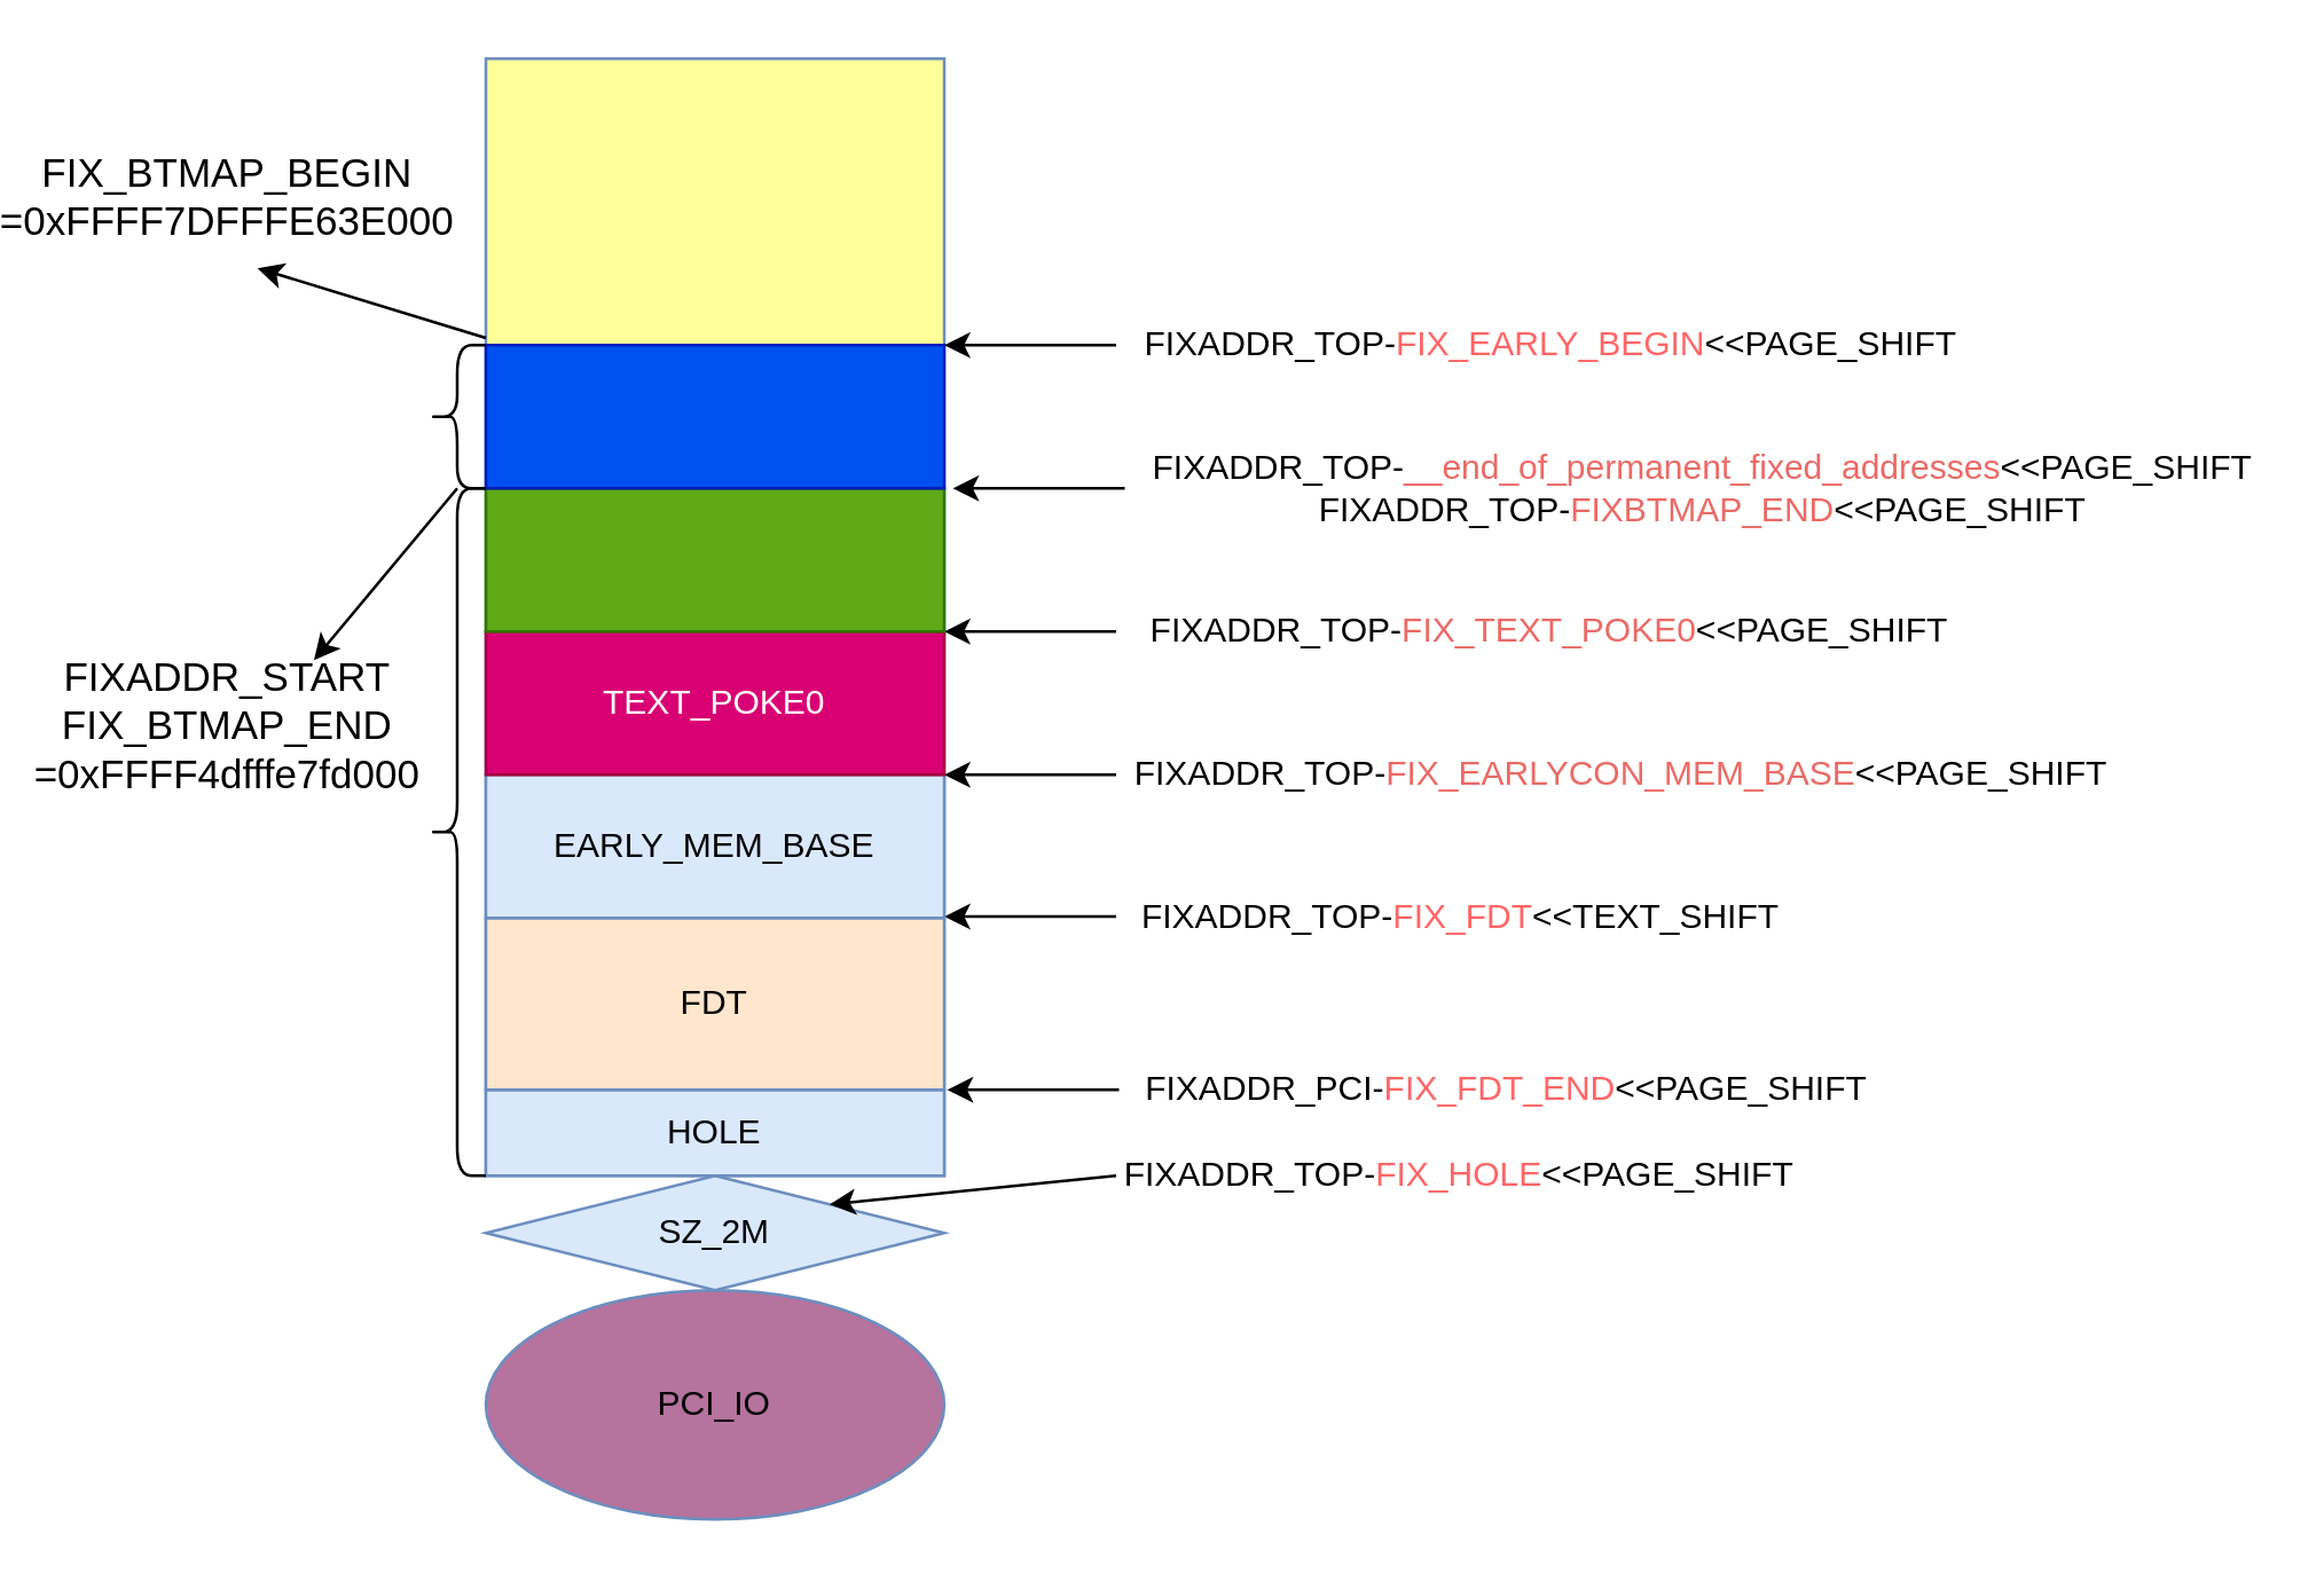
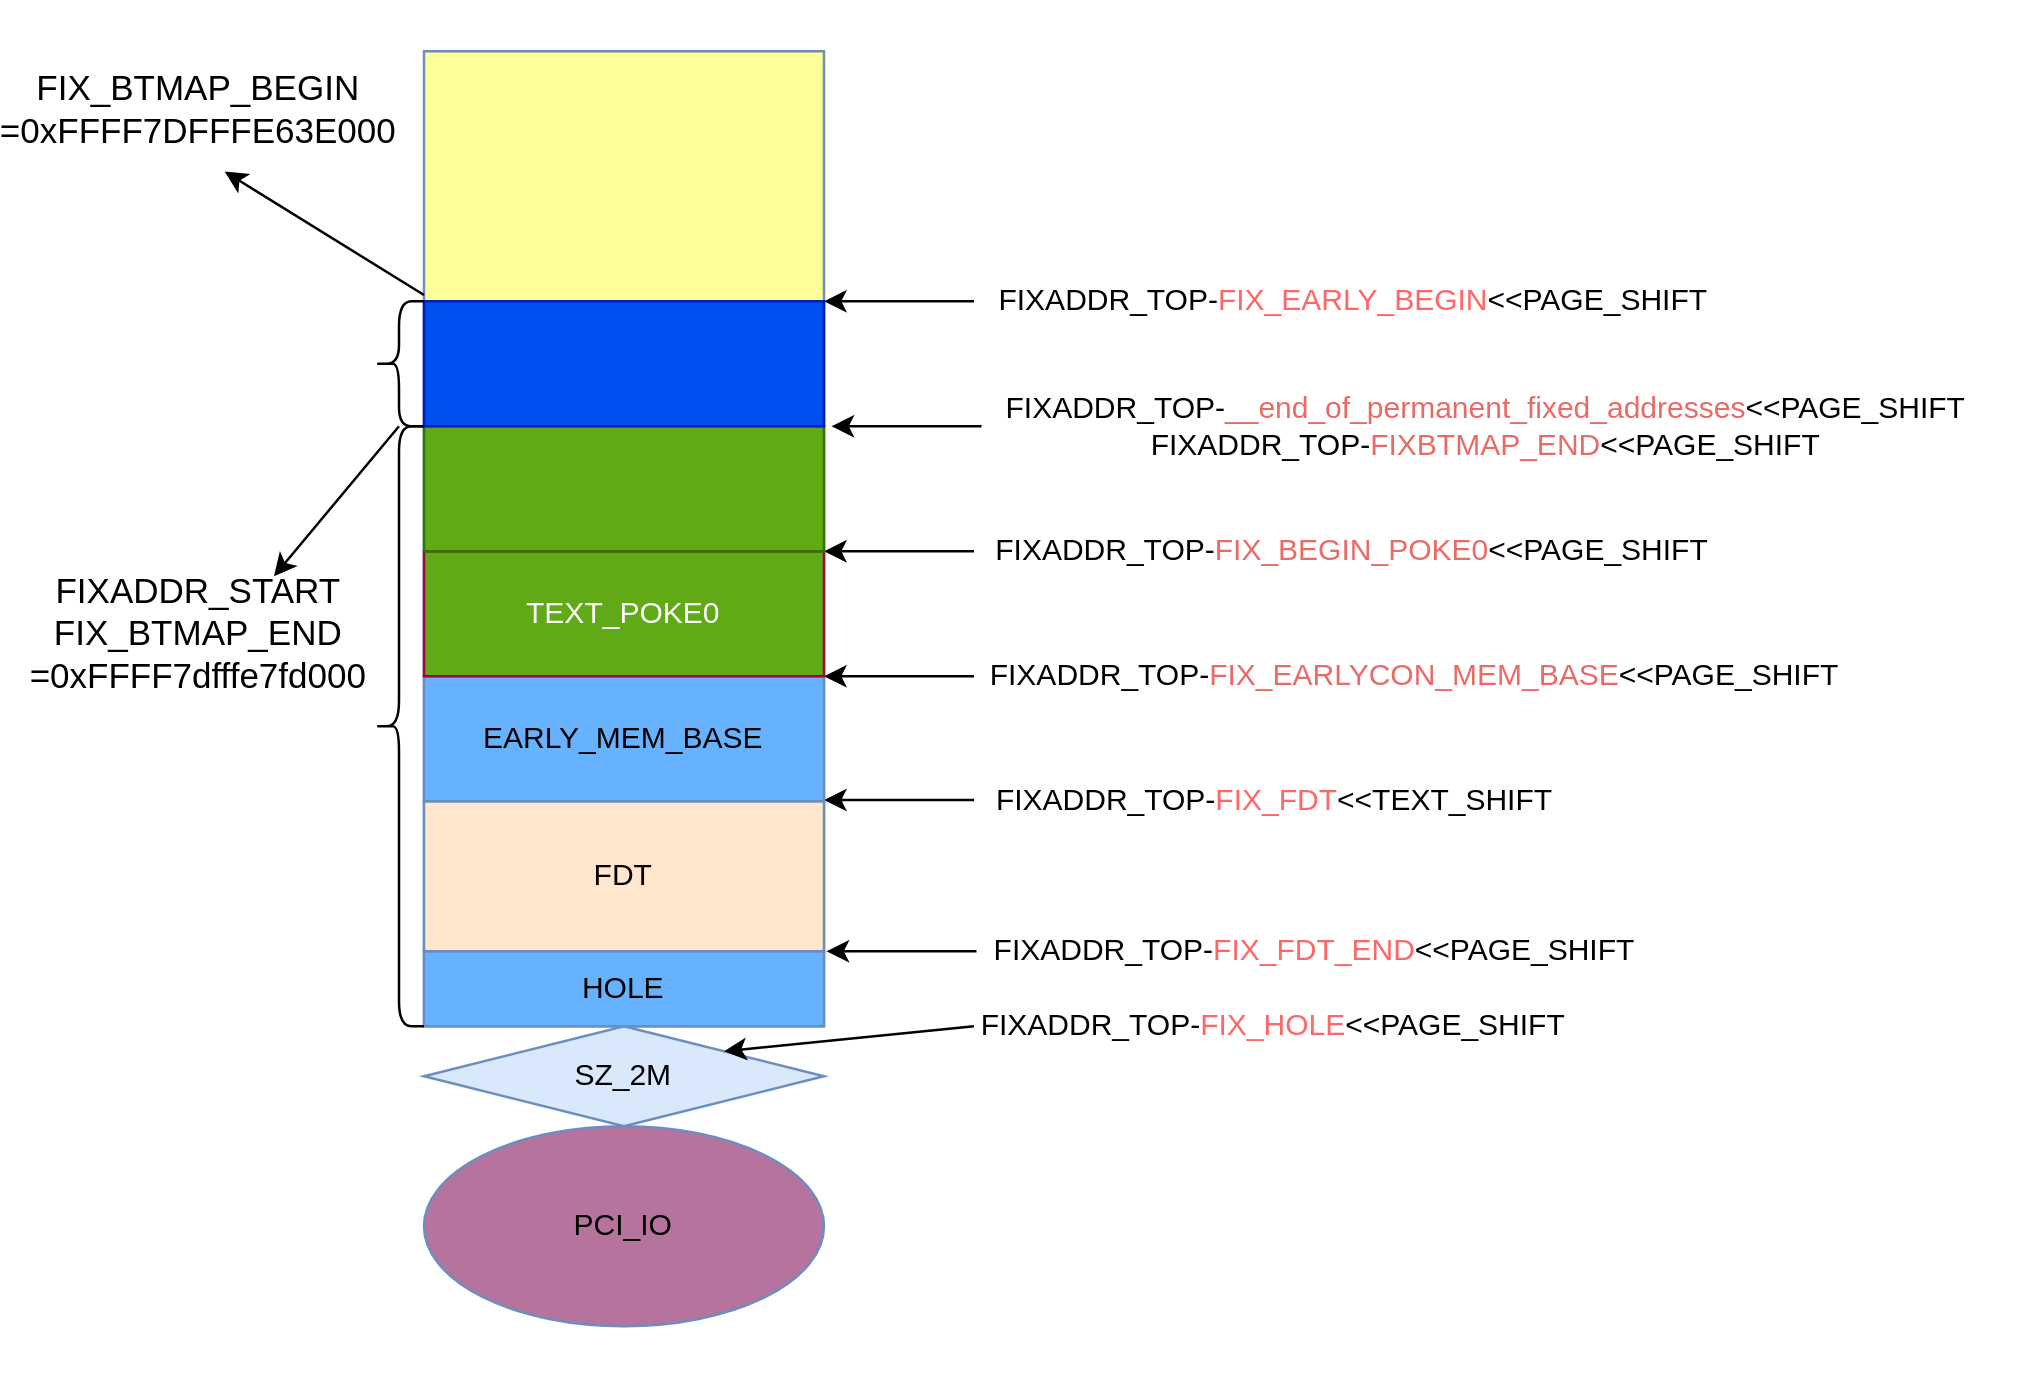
- <mxCell id="29" value="&lt;font style=&quot;font-size: 14px&quot;&gt;FIX_BTMAP_BEGIN&lt;br&gt;=0xFFFF7DFFFE63E000&lt;/font&gt;" style="text;html=1;strokeColor=none;fillColor=none;align=center;verticalAlign=middle;whiteSpace=wrap;rounded=0;" vertex="1" parent="1"><mxGeometry x="20" y="45" width="100" height="45" as="geometry" /></mxCell>
+ <mxCell id="29" value="&lt;font style=&quot;font-size: 14px&quot;&gt;FIX_BTMAP_BEGIN&lt;br&gt;=0xFFFF7DFFFE63E000&lt;/font&gt;" style="text;html=1;strokeColor=none;fillColor=none;align=center;verticalAlign=middle;whiteSpace=wrap;rounded=0;" vertex="1" parent="1"><mxGeometry x="20" y="20" width="100" height="45" as="geometry" /></mxCell>
- <mxCell id="18" value="FIXADDR_TOP-&lt;font color=&quot;#ea6b66&quot;&gt;FIX_TEXT_POKE0&lt;/font&gt;&amp;lt;&amp;lt;PAGE_SHIFT" style="text;html=1;strokeColor=none;fillColor=none;align=center;verticalAlign=middle;whiteSpace=wrap;rounded=0;" vertex="1" parent="1"><mxGeometry x="383" y="210" width="297" height="20" as="geometry" /></mxCell>
+ <mxCell id="18" value="FIXADDR_TOP-&lt;font color=&quot;#ea6b66&quot;&gt;FIX_BEGIN_POKE0&lt;/font&gt;&amp;lt;&amp;lt;PAGE_SHIFT" style="text;html=1;strokeColor=none;fillColor=none;align=center;verticalAlign=middle;whiteSpace=wrap;rounded=0;" vertex="1" parent="1"><mxGeometry x="383" y="210" width="297" height="20" as="geometry" /></mxCell>
- <mxCell id="16" value="TEXT_POKE0" style="rounded=0;whiteSpace=wrap;html=1;strokeColor=#A50040;fillColor=#d80073;fontColor=#ffffff;" vertex="1" parent="1"><mxGeometry x="160" y="220" width="160" height="50" as="geometry" /></mxCell>
+ <mxCell id="16" value="TEXT_POKE0" style="rounded=0;whiteSpace=wrap;html=1;strokeColor=#A50040;fillColor=#60a917;fontColor=#ffffff;" vertex="1" parent="1"><mxGeometry x="160" y="220" width="160" height="50" as="geometry" /></mxCell>
- <mxCell id="28" value="&lt;font style=&quot;font-size: 14px&quot;&gt;FIXADDR_START&lt;br&gt;FIX_BTMAP_END&lt;br&gt;=0xFFFF4dfffe7fd000&lt;/font&gt;" style="text;html=1;strokeColor=none;fillColor=none;align=center;verticalAlign=middle;whiteSpace=wrap;rounded=0;" vertex="1" parent="1"><mxGeometry x="20" y="230" width="100" height="45" as="geometry" /></mxCell>
+ <mxCell id="28" value="&lt;font style=&quot;font-size: 14px&quot;&gt;FIXADDR_START&lt;br&gt;FIX_BTMAP_END&lt;br&gt;=0xFFFF7dfffe7fd000&lt;/font&gt;" style="text;html=1;strokeColor=none;fillColor=none;align=center;verticalAlign=middle;whiteSpace=wrap;rounded=0;" vertex="1" parent="1"><mxGeometry x="20" y="230" width="100" height="45" as="geometry" /></mxCell>
- <mxCell id="13" value="EARLY_MEM_BASE" style="rounded=0;whiteSpace=wrap;html=1;strokeColor=#6c8ebf;fillColor=#dae8fc;" vertex="1" parent="1"><mxGeometry x="160" y="270" width="160" height="50" as="geometry" /></mxCell>
+ <mxCell id="13" value="EARLY_MEM_BASE" style="rounded=0;whiteSpace=wrap;html=1;strokeColor=#6c8ebf;fillColor=#66B2FF;" vertex="1" parent="1"><mxGeometry x="160" y="270" width="160" height="50" as="geometry" /></mxCell>
- <mxCell id="9" value="FIXADDR_PCI-&lt;font color=&quot;#ff6666&quot;&gt;FIX_FDT_END&lt;/font&gt;&amp;lt;&amp;lt;PAGE_SHIFT" style="text;html=1;strokeColor=none;fillColor=none;align=center;verticalAlign=middle;whiteSpace=wrap;rounded=0;" parent="1" vertex="1"><mxGeometry x="383" y="370" width="267" height="20" as="geometry" /></mxCell>
+ <mxCell id="9" value="FIXADDR_TOP-&lt;font color=&quot;#ff6666&quot;&gt;FIX_FDT_END&lt;/font&gt;&amp;lt;&amp;lt;PAGE_SHIFT" style="text;html=1;strokeColor=none;fillColor=none;align=center;verticalAlign=middle;whiteSpace=wrap;rounded=0;" parent="1" vertex="1"><mxGeometry x="383" y="370" width="267" height="20" as="geometry" /></mxCell>
- <mxCell id="7" value="HOLE" style="rounded=0;whiteSpace=wrap;html=1;strokeColor=#6c8ebf;fillColor=#dae8fc;" parent="1" vertex="1"><mxGeometry x="160" y="380" width="160" height="30" as="geometry" /></mxCell>
+ <mxCell id="7" value="HOLE" style="rounded=0;whiteSpace=wrap;html=1;strokeColor=#6c8ebf;fillColor=#66B2FF;" parent="1" vertex="1"><mxGeometry x="160" y="380" width="160" height="30" as="geometry" /></mxCell>
